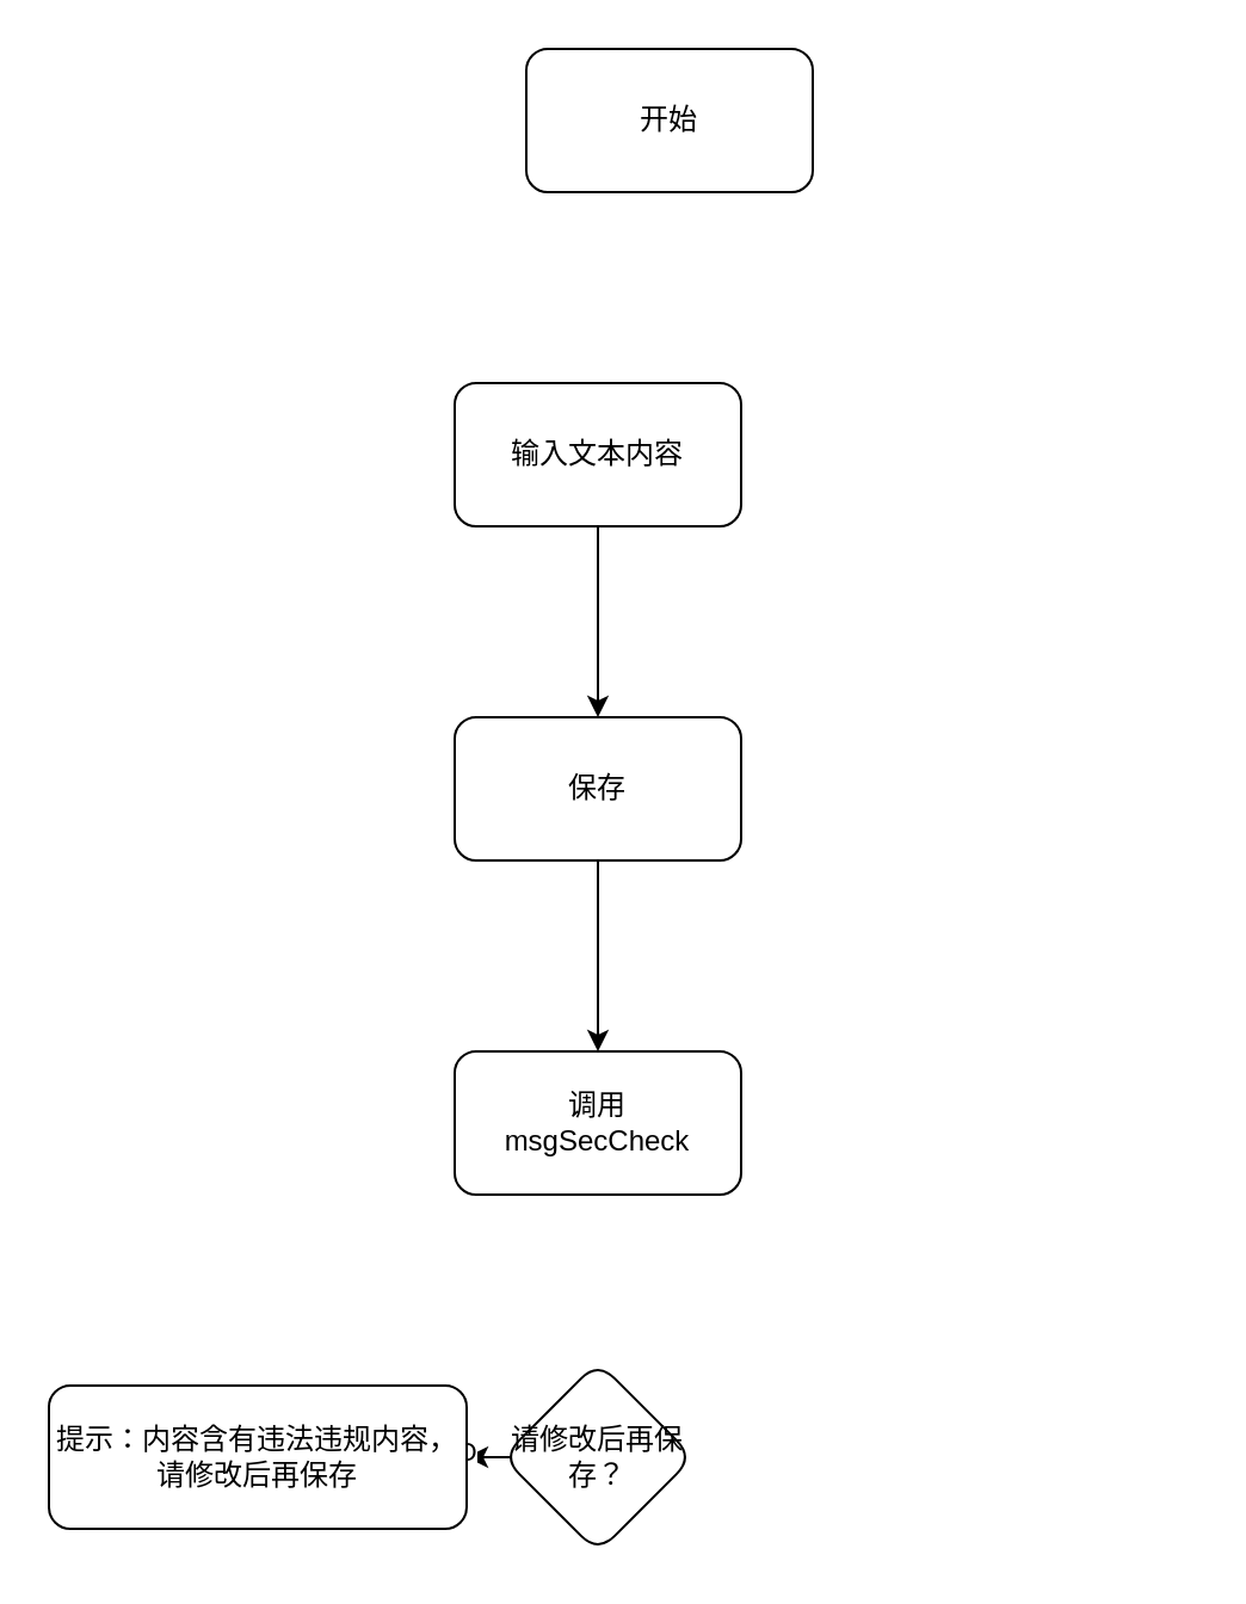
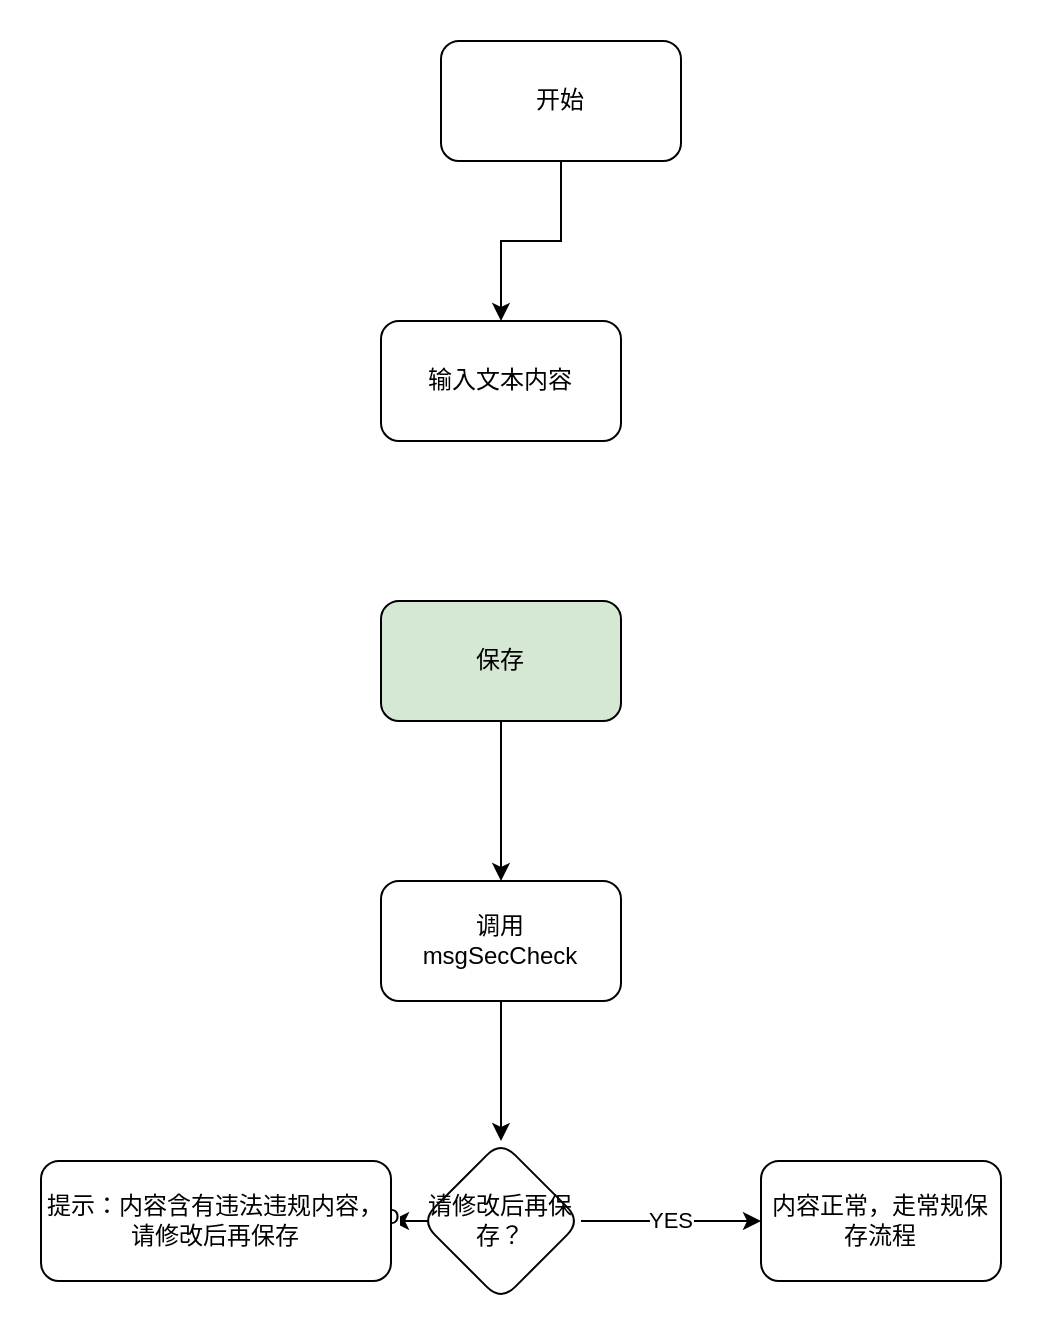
+ <mxCell id="2" value="" style="edgeStyle=orthogonalEdgeStyle;rounded=0;orthogonalLoop=1;jettySize=auto;html=1;" edge="1" parent="1" source="3" target="5"><mxGeometry relative="1" as="geometry" /></mxCell>
- <mxCell id="4" value="" style="edgeStyle=orthogonalEdgeStyle;rounded=0;orthogonalLoop=1;jettySize=auto;html=1;" edge="1" parent="1" source="5" target="7"><mxGeometry relative="1" as="geometry" /></mxCell>
- <mxCell id="7" value="保存" style="whiteSpace=wrap;html=1;rounded=1;" vertex="1" parent="1"><mxGeometry x="190" y="300" width="120" height="60" as="geometry" /></mxCell>
+ <mxCell id="7" value="保存" style="whiteSpace=wrap;html=1;rounded=1;fillColor=#d5e8d4;" vertex="1" parent="1"><mxGeometry x="190" y="300" width="120" height="60" as="geometry" /></mxCell>
+ <mxCell id="8" value="" style="edgeStyle=orthogonalEdgeStyle;rounded=0;orthogonalLoop=1;jettySize=auto;html=1;" edge="1" parent="1" source="9" target="13"><mxGeometry relative="1" as="geometry" /></mxCell>
+ <mxCell id="10" value="YES" style="edgeStyle=orthogonalEdgeStyle;rounded=0;orthogonalLoop=1;jettySize=auto;html=1;" edge="1" parent="1" source="13" target="14"><mxGeometry relative="1" as="geometry" /></mxCell>
+ <mxCell id="14" value="内容正常，走常规保存流程" style="whiteSpace=wrap;html=1;rounded=1;" vertex="1" parent="1"><mxGeometry x="380" y="580" width="120" height="60" as="geometry" /></mxCell>
